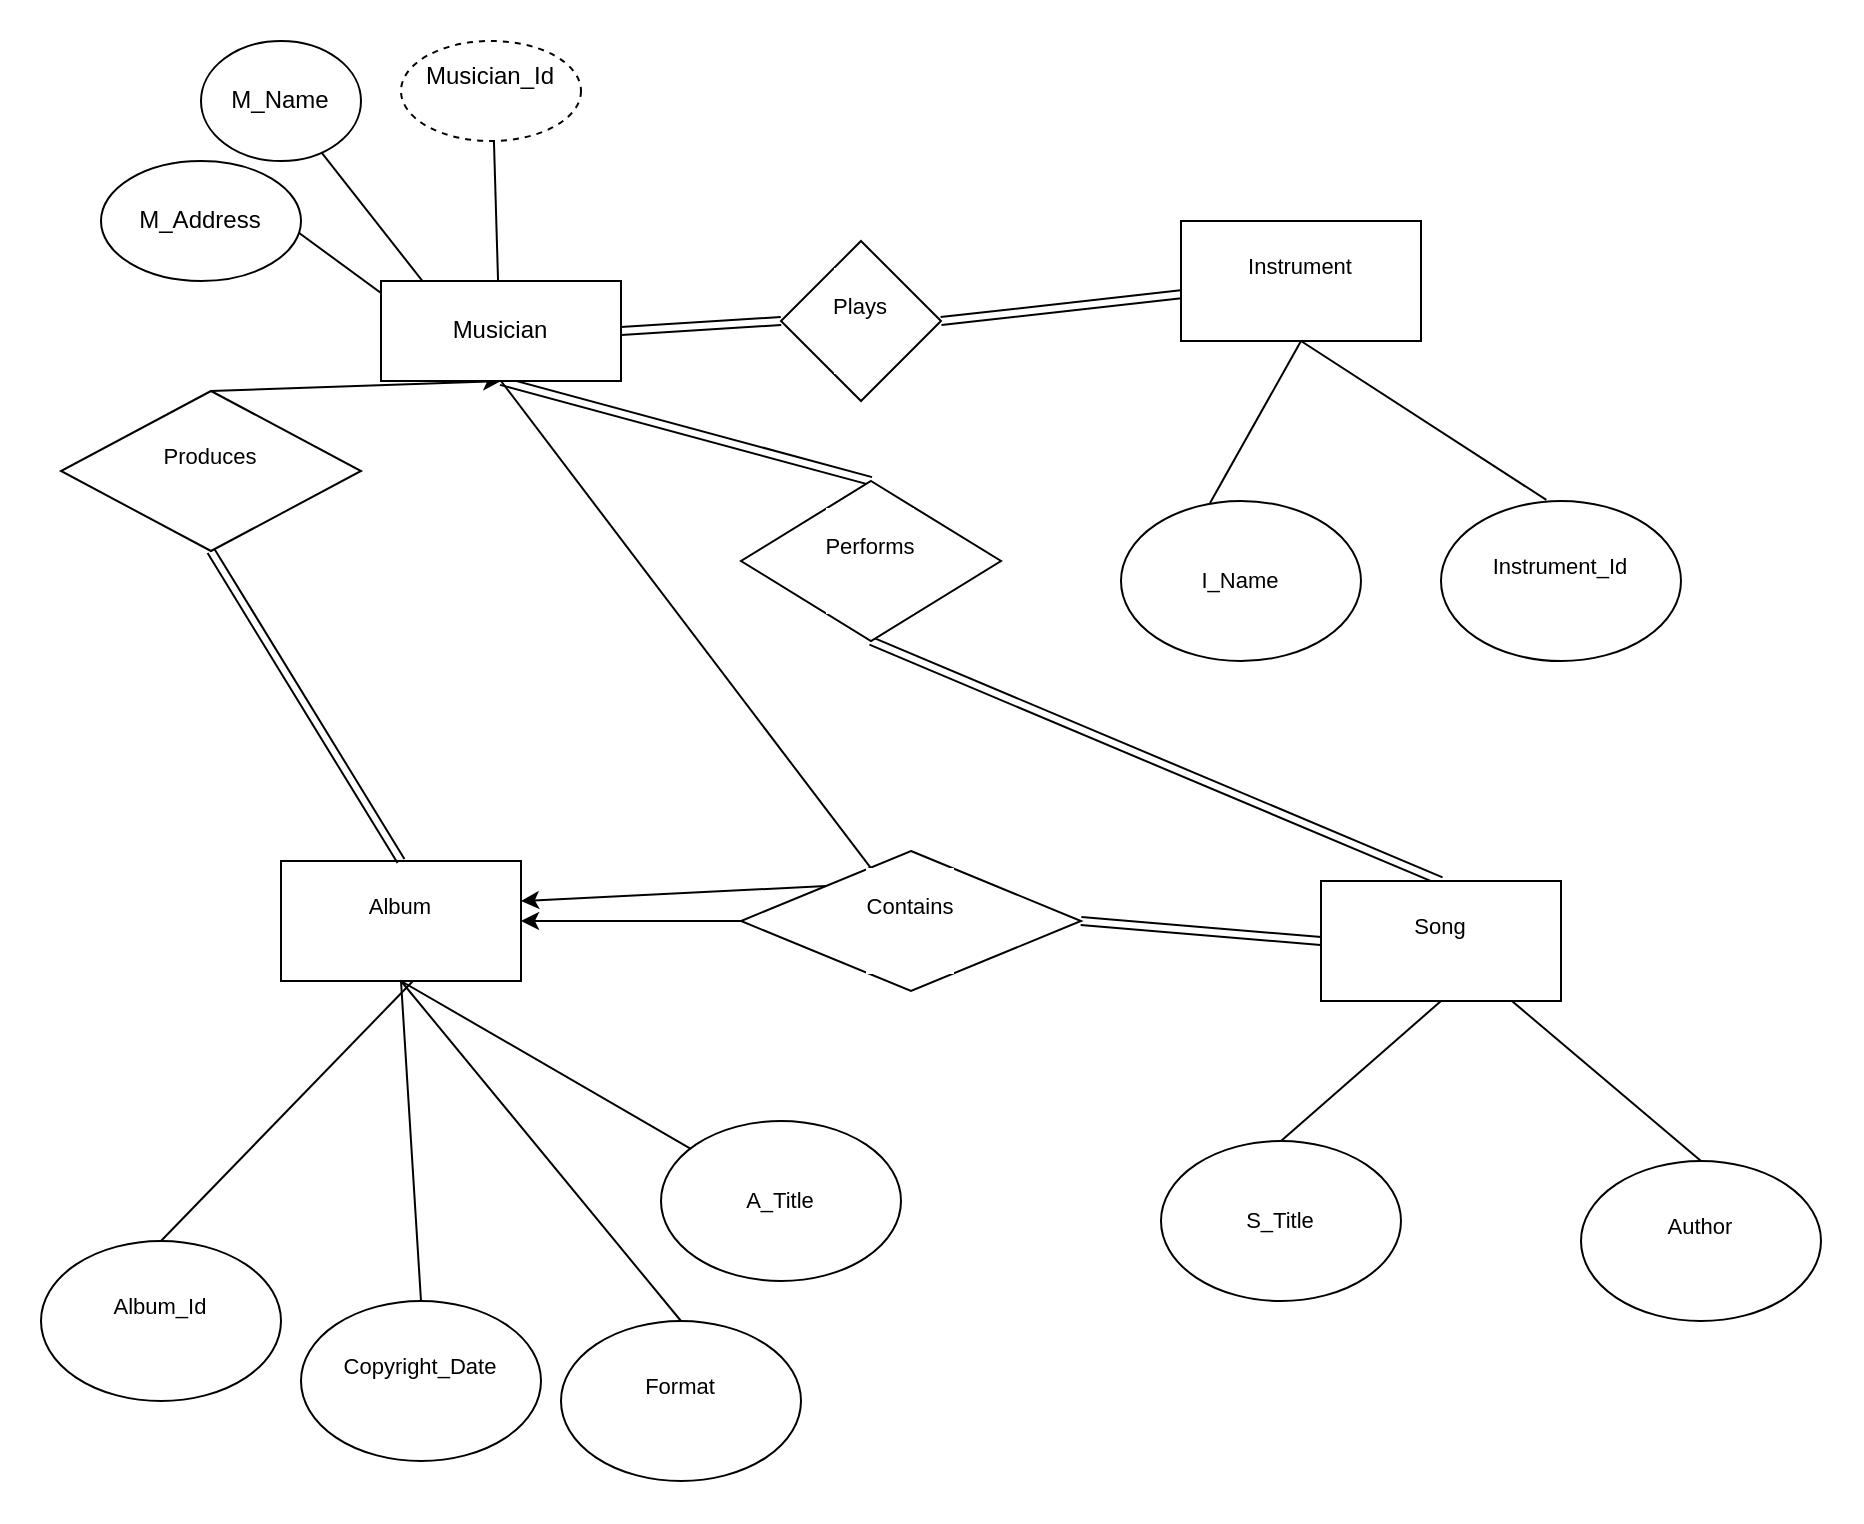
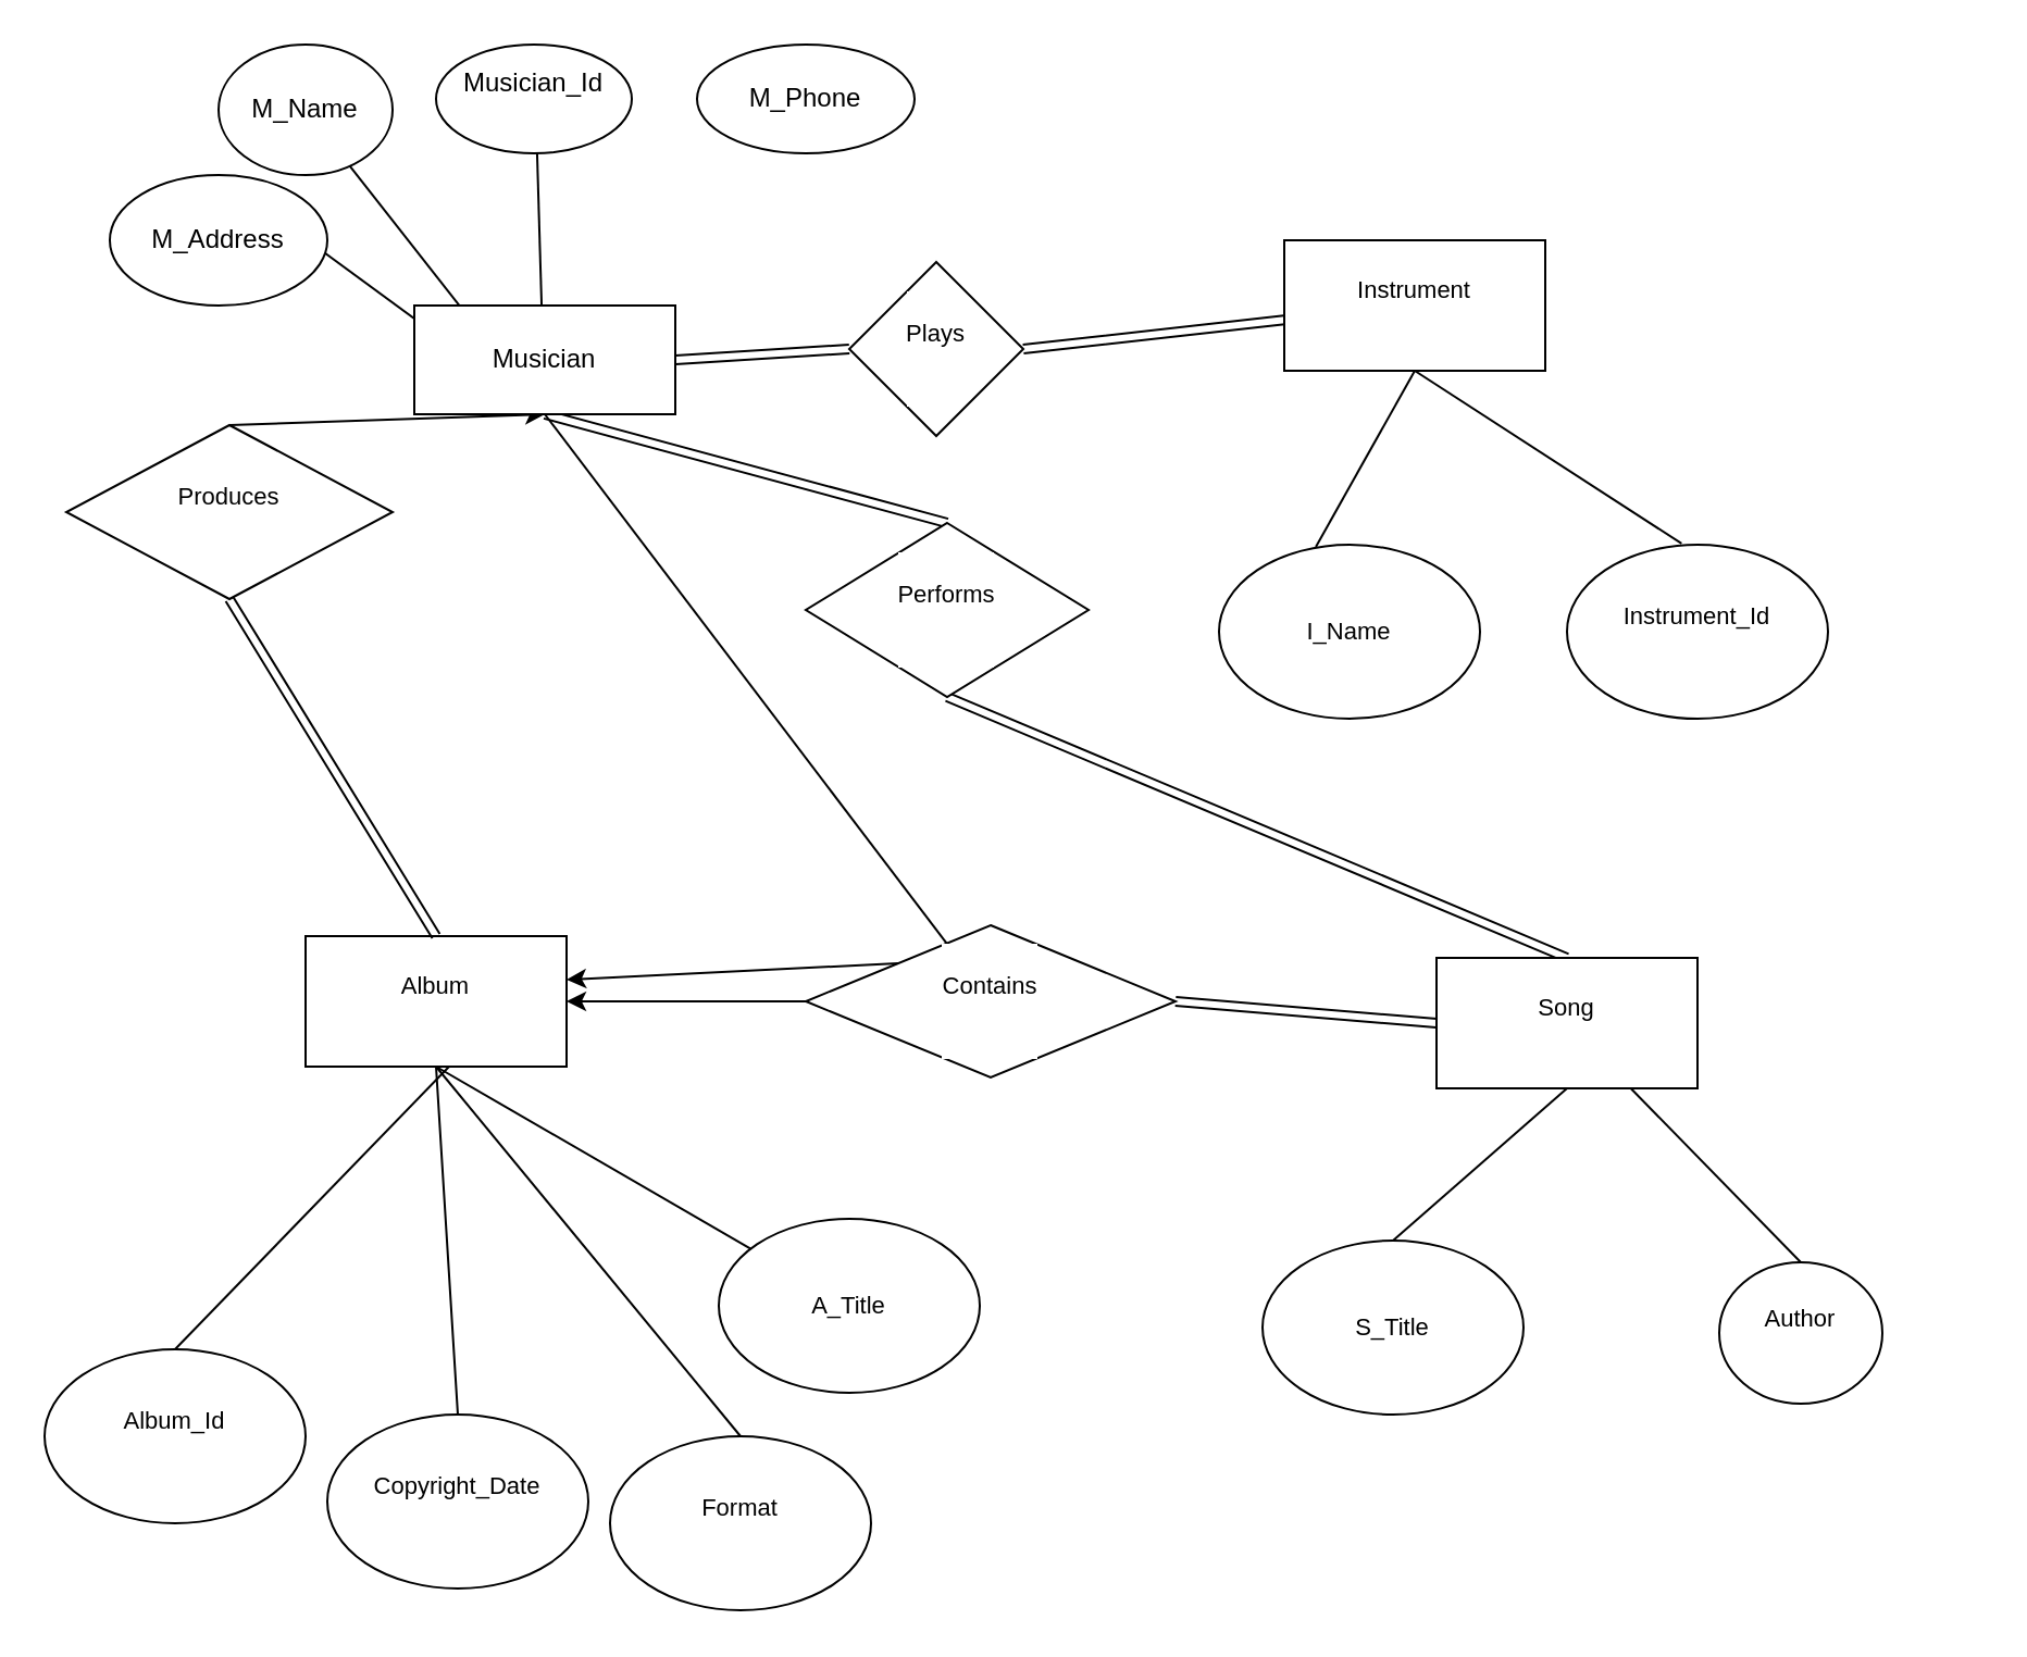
- <mxCell id="10" value="&#10;Musician_Id&#10;&#10;" style="ellipse;whiteSpace=wrap;html=1;dashed=1;" vertex="1" parent="1"><mxGeometry x="200" y="20" width="90" height="50" as="geometry" /></mxCell>
+ <mxCell id="10" value="&#10;Musician_Id&#10;&#10;" style="ellipse;whiteSpace=wrap;html=1;" vertex="1" parent="1"><mxGeometry x="200" y="20" width="90" height="50" as="geometry" /></mxCell>
+ <mxCell id="13" value="M_Phone" style="ellipse;whiteSpace=wrap;html=1;" vertex="1" parent="1"><mxGeometry x="320" y="20" width="100" height="50" as="geometry" /></mxCell>
- <mxCell id="33" value="&#10;Author&#10;&#10;" style="ellipse;whiteSpace=wrap;html=1;fontFamily=Helvetica;fontSize=11;fontColor=default;labelBackgroundColor=default;" vertex="1" parent="1"><mxGeometry x="790" y="580" width="120" height="80" as="geometry" /></mxCell>
+ <mxCell id="33" value="&#10;Author&#10;&#10;" style="ellipse;whiteSpace=wrap;html=1;fontFamily=Helvetica;fontSize=11;fontColor=default;labelBackgroundColor=default;" vertex="1" parent="1"><mxGeometry x="790" y="580" width="75" height="65" as="geometry" /></mxCell>
